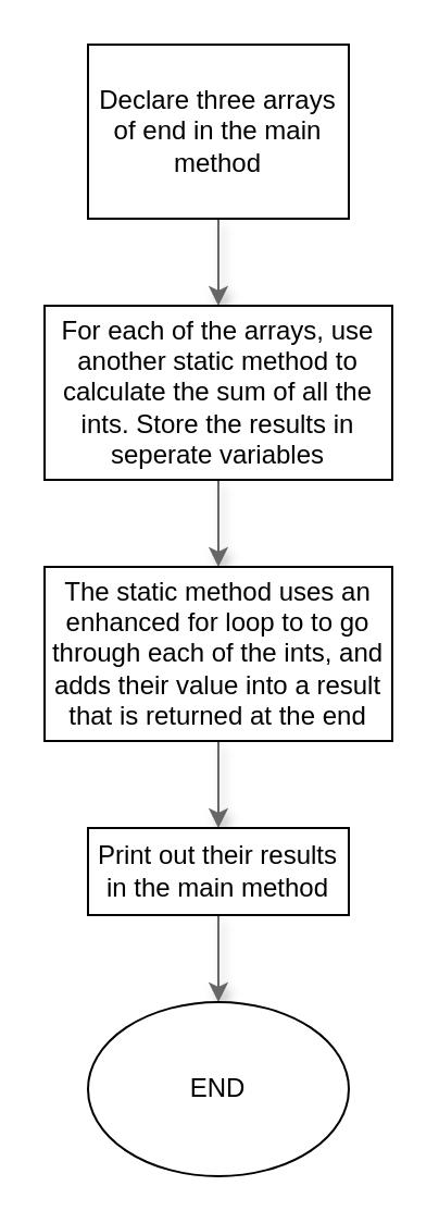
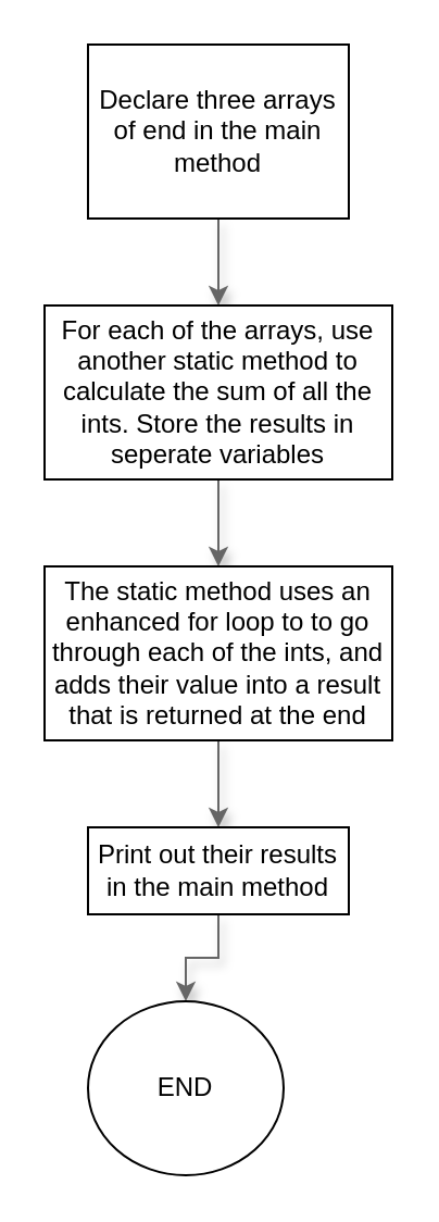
- <mxCell id="10" value="END" style="ellipse;whiteSpace=wrap;html=1;" vertex="1" parent="1"><mxGeometry x="40" y="460" width="120" height="80" as="geometry" /></mxCell>
+ <mxCell id="10" value="END" style="ellipse;whiteSpace=wrap;html=1;" vertex="1" parent="1"><mxGeometry x="40" y="460" width="90" height="80" as="geometry" /></mxCell>
